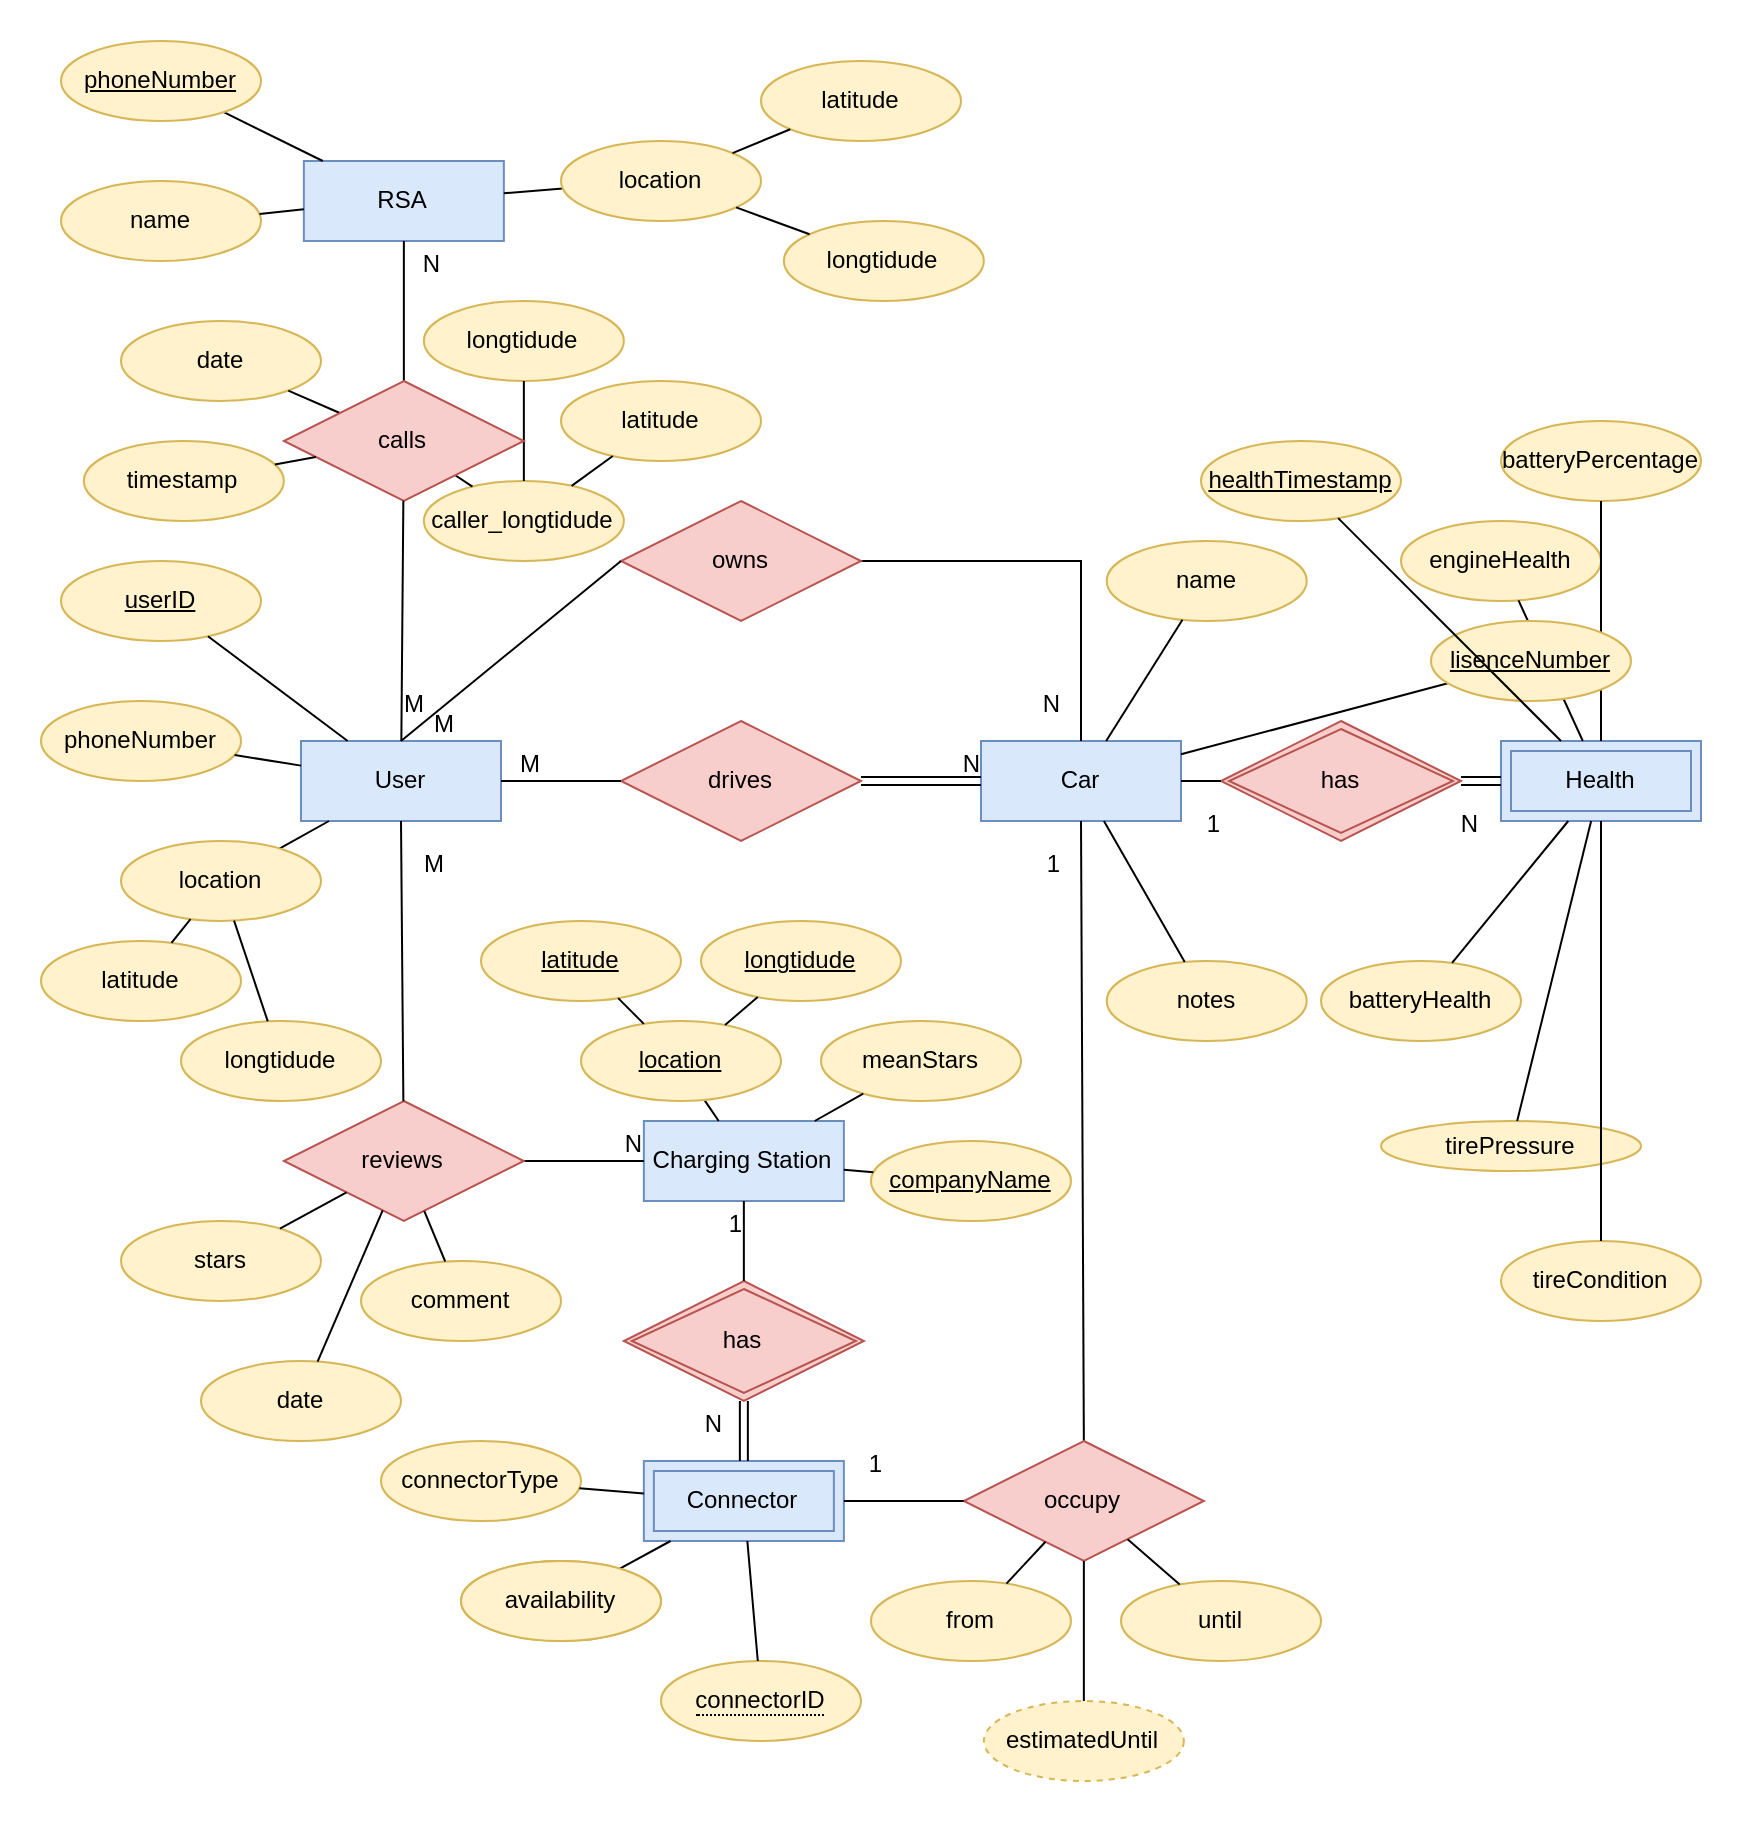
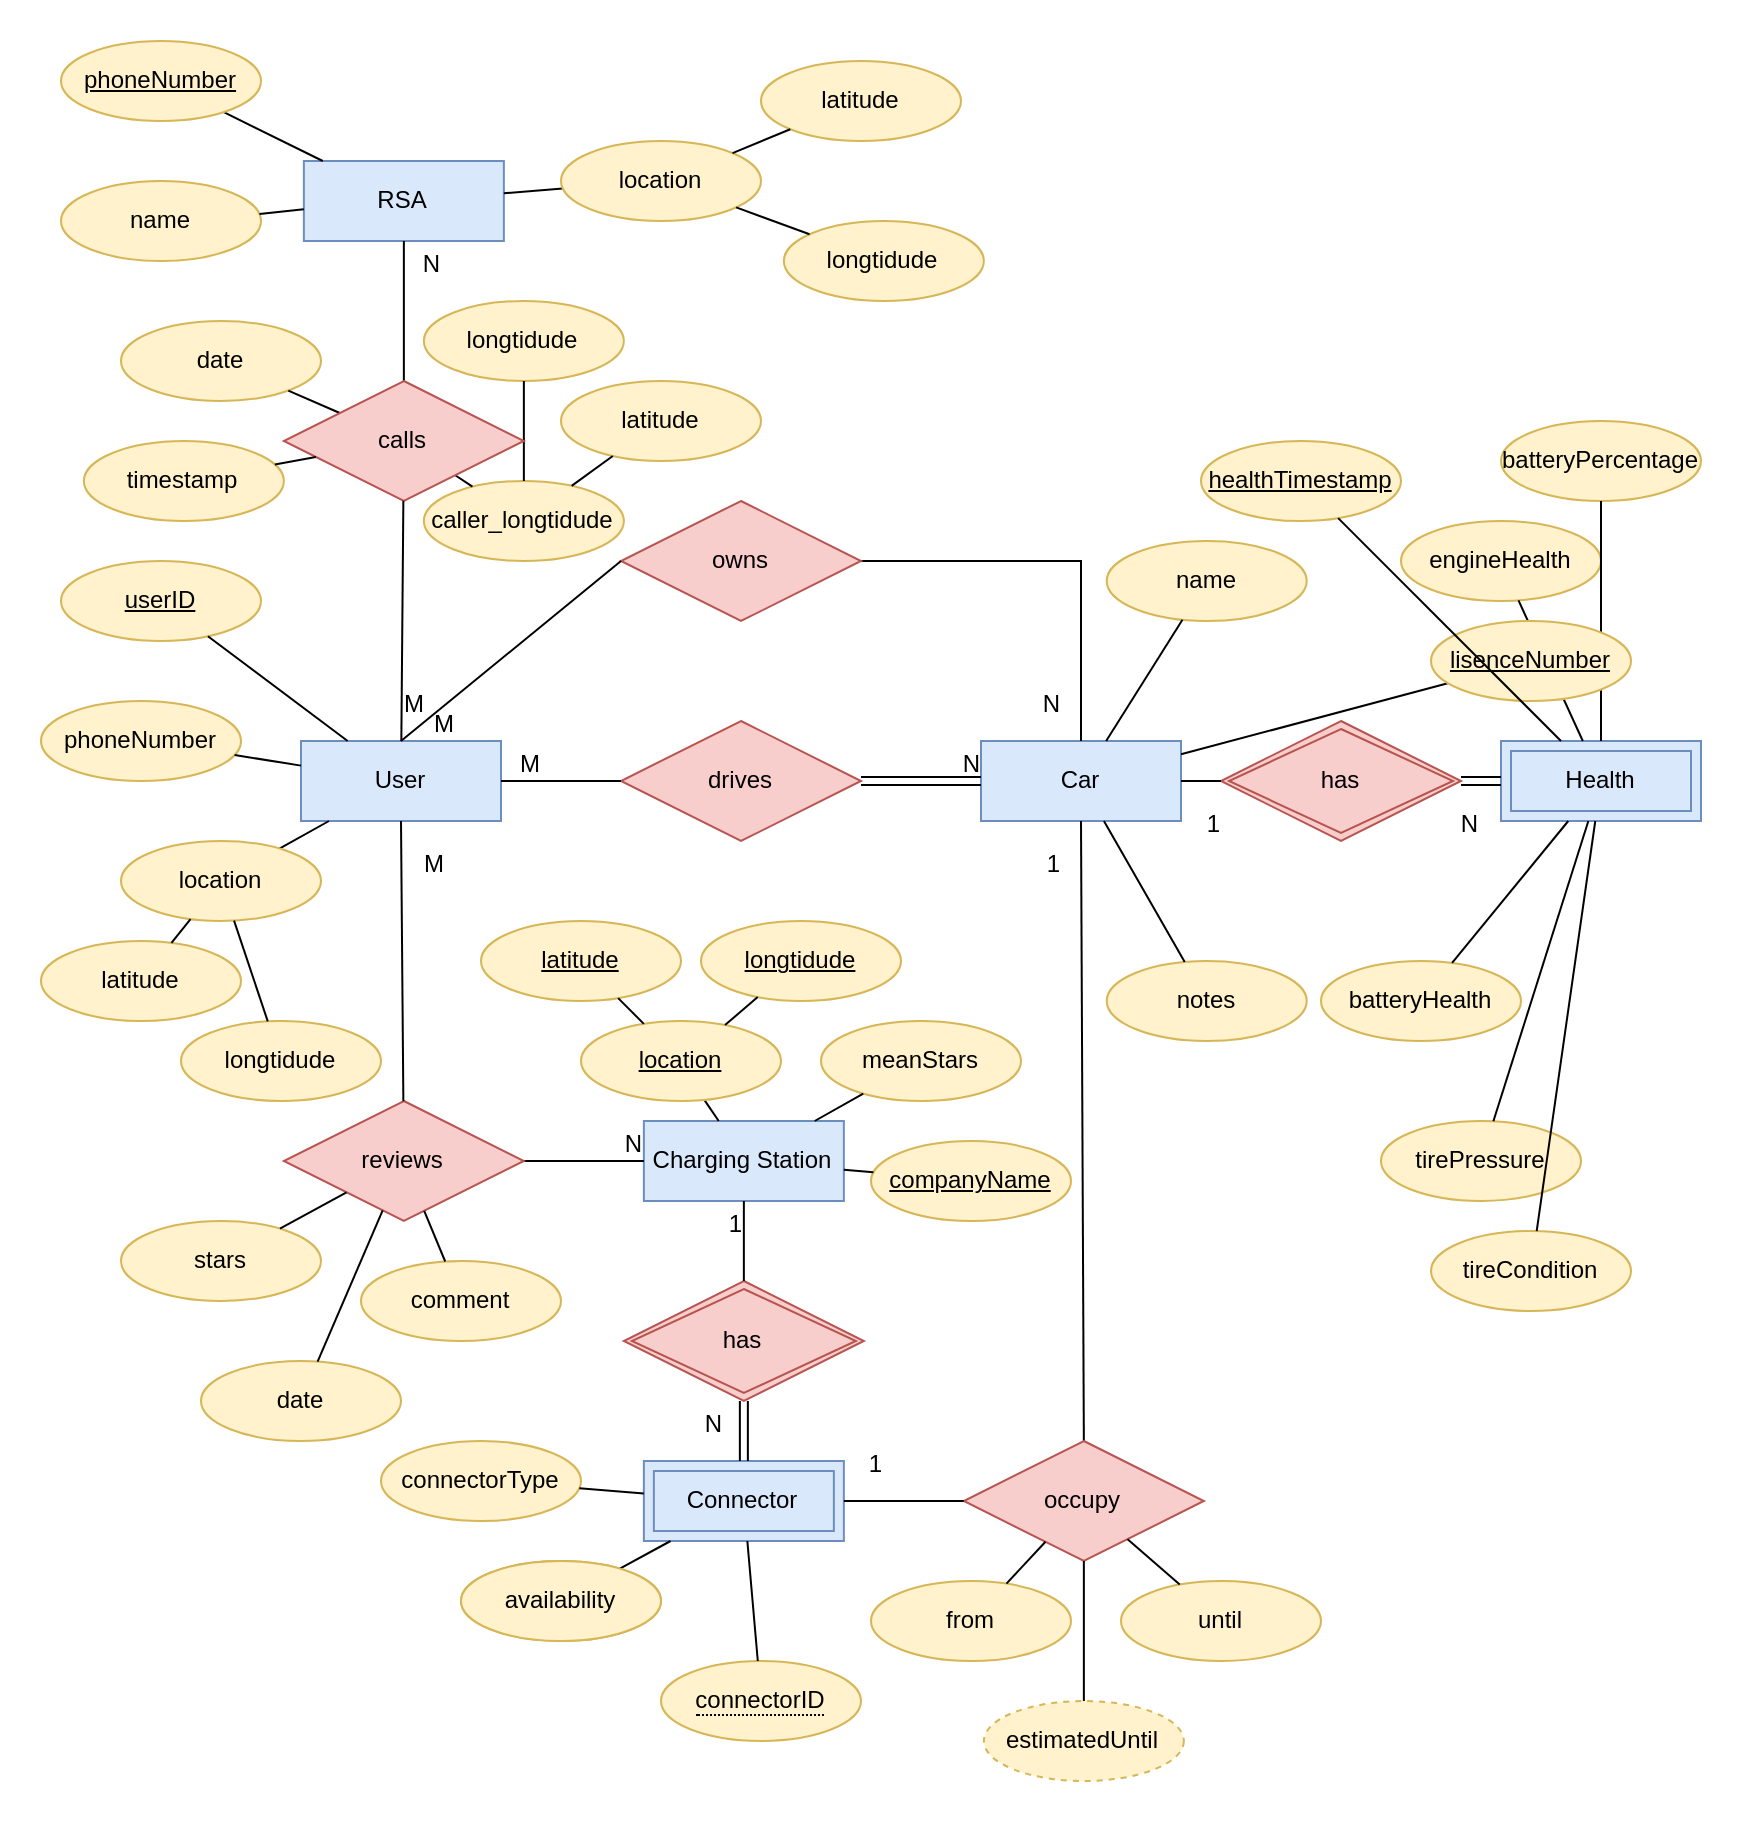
- <mxCell id="63" value="tirePressure" style="ellipse;whiteSpace=wrap;html=1;align=center;fillColor=#fff2cc;strokeColor=#d6b656;" parent="1" vertex="1"><mxGeometry x="690" y="560" width="130" height="25" as="geometry" /></mxCell>
+ <mxCell id="63" value="tirePressure" style="ellipse;whiteSpace=wrap;html=1;align=center;fillColor=#fff2cc;strokeColor=#d6b656;" parent="1" vertex="1"><mxGeometry x="690" y="560" width="100" height="40" as="geometry" /></mxCell>
- <mxCell id="67" value="tireCondition" style="ellipse;whiteSpace=wrap;html=1;align=center;fillColor=#fff2cc;strokeColor=#d6b656;" parent="1" vertex="1"><mxGeometry x="750" y="620" width="100" height="40" as="geometry" /></mxCell>
+ <mxCell id="67" value="tireCondition" style="ellipse;whiteSpace=wrap;html=1;align=center;fillColor=#fff2cc;strokeColor=#d6b656;" parent="1" vertex="1"><mxGeometry x="715" y="615" width="100" height="40" as="geometry" /></mxCell>
